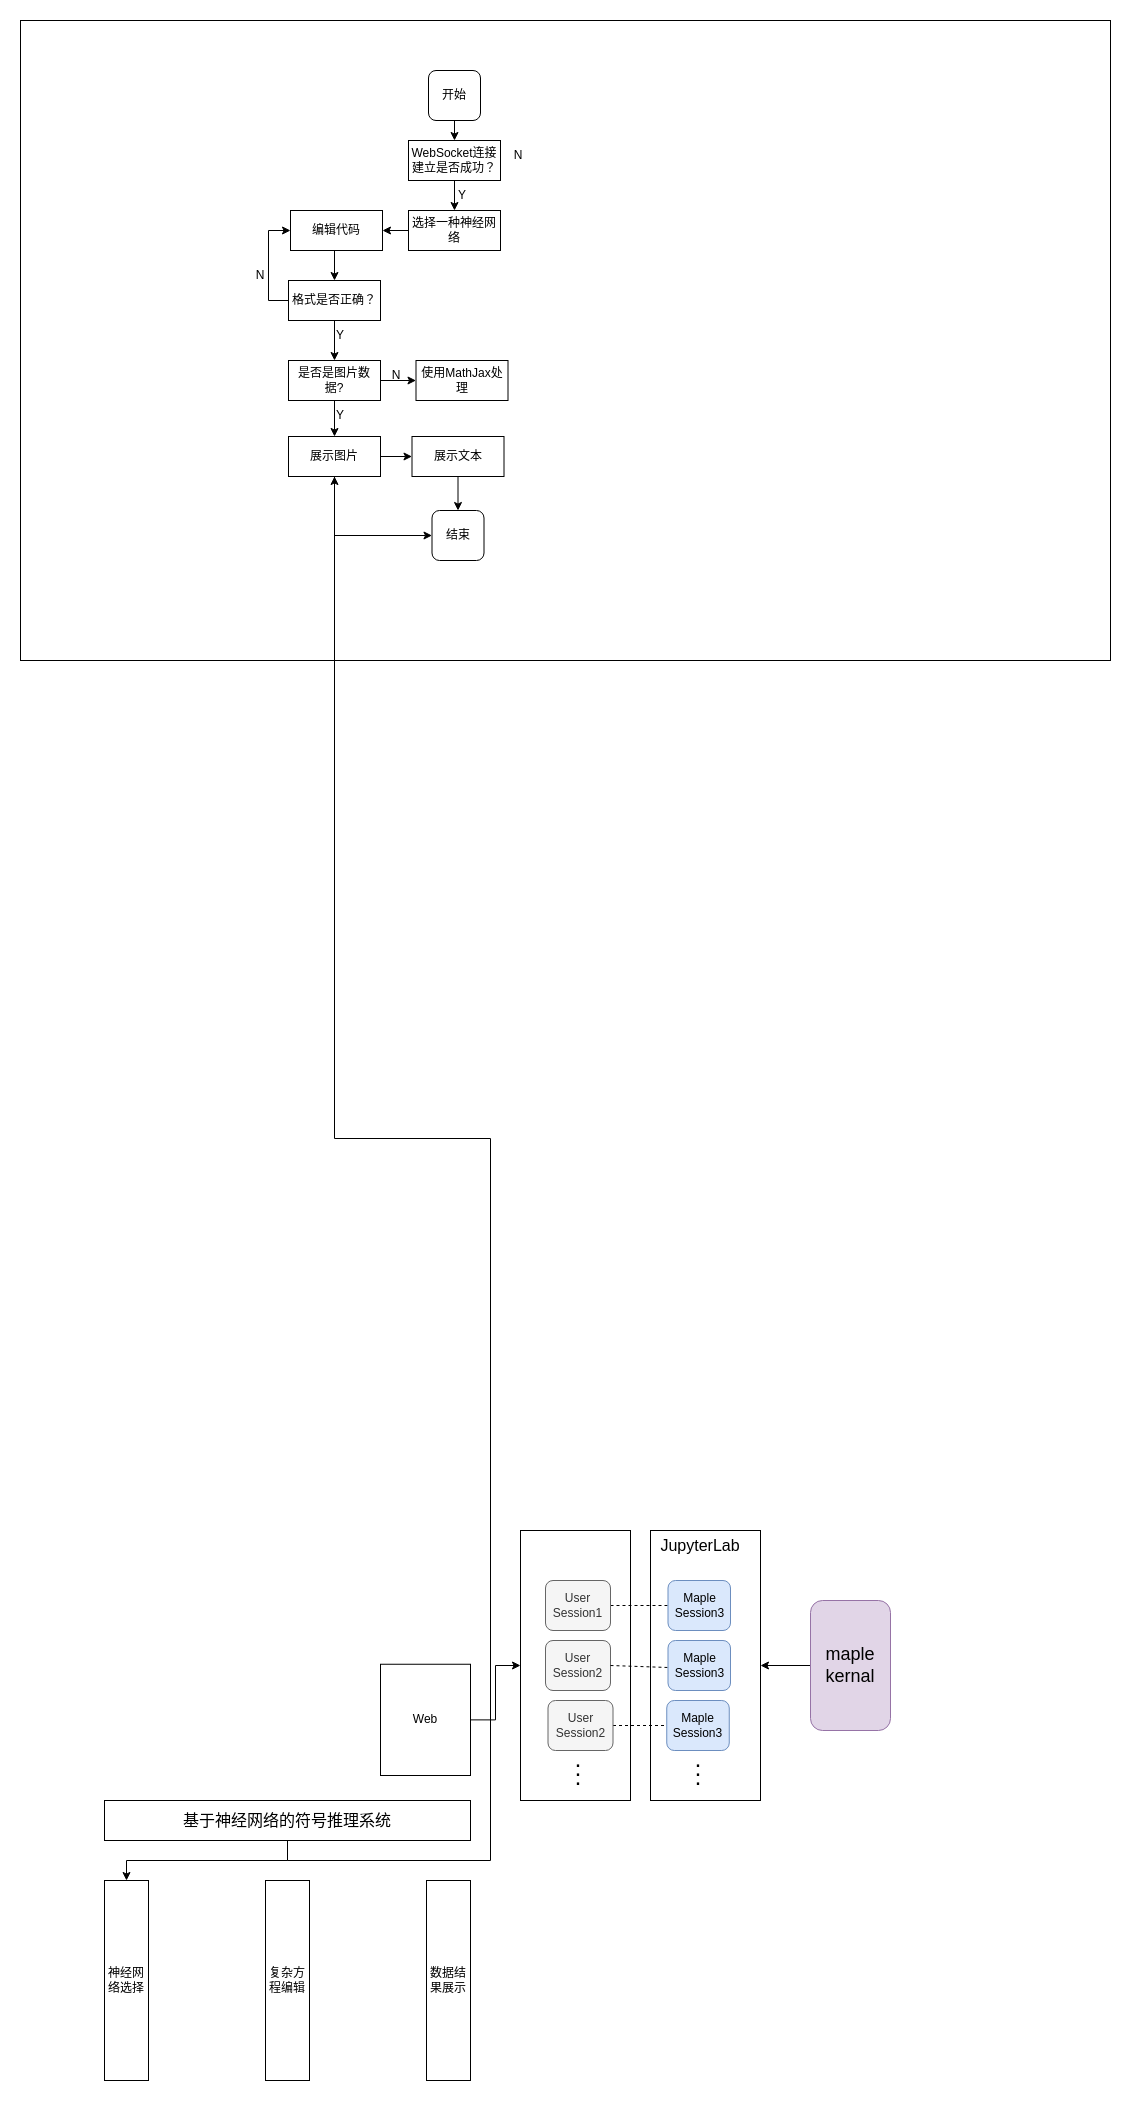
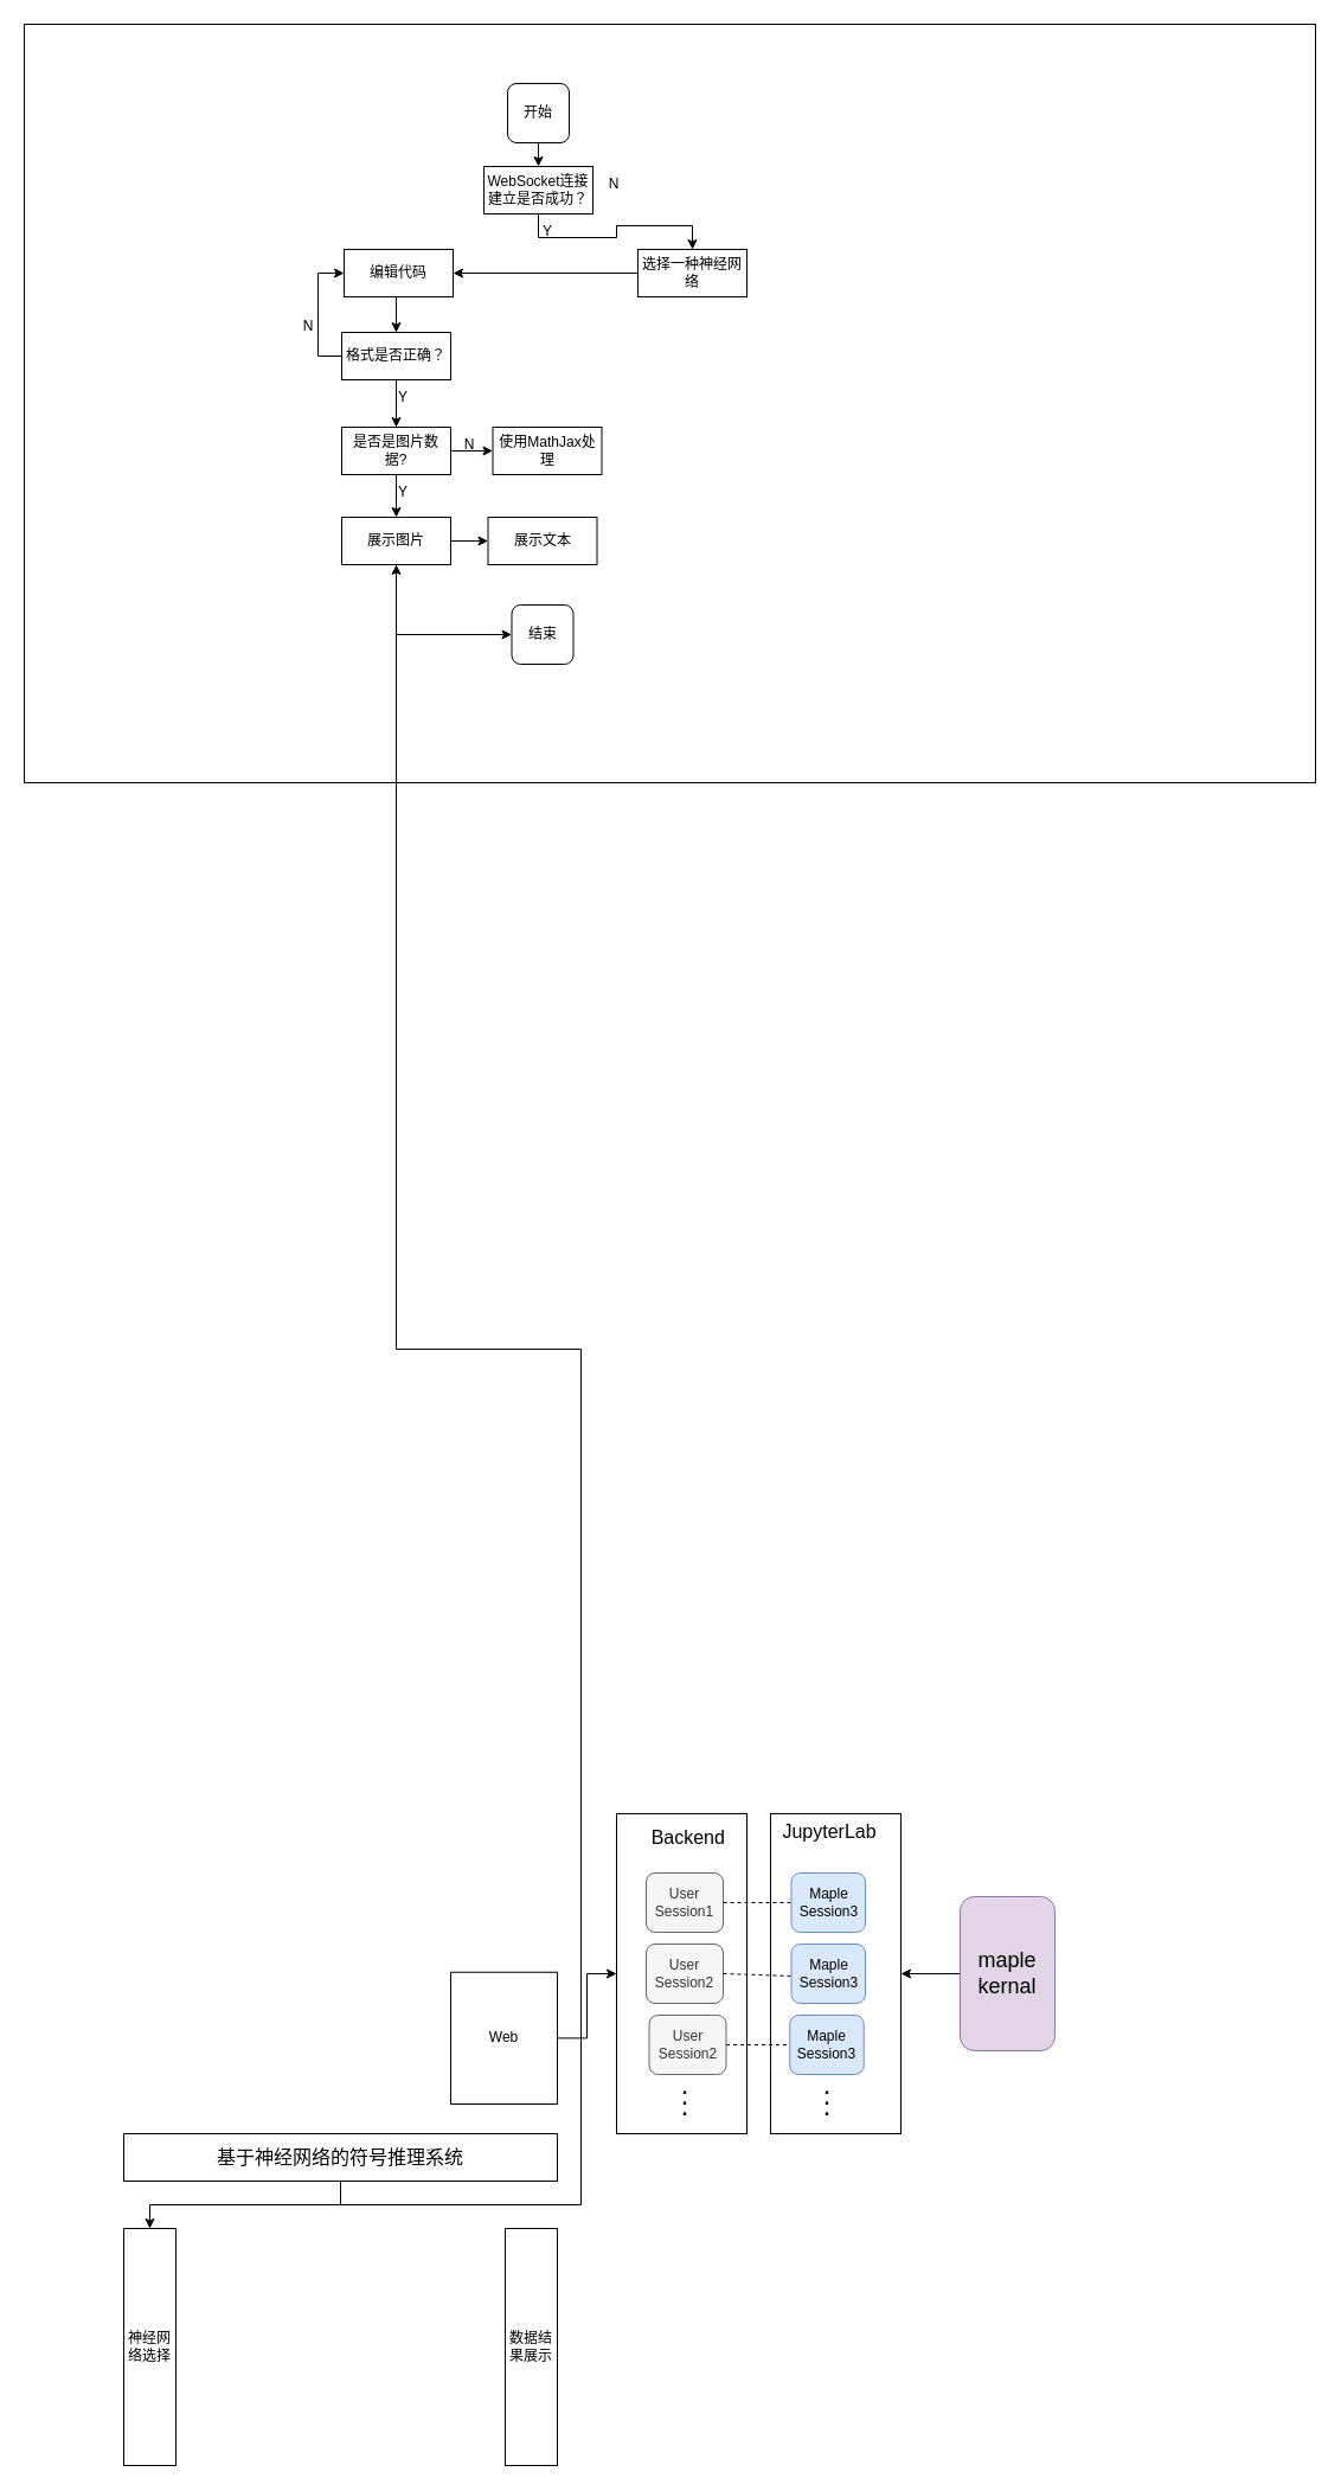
- <mxCell id="36" value="选择一种神经网络" style="rounded=0;whiteSpace=wrap;html=1;" vertex="1" parent="1"><mxGeometry x="408" y="210" width="92" height="40" as="geometry" /></mxCell>
+ <mxCell id="36" value="选择一种神经网络" style="rounded=0;whiteSpace=wrap;html=1;" vertex="1" parent="1"><mxGeometry x="538" y="210" width="92" height="40" as="geometry" /></mxCell>
- <mxCell id="52" style="edgeStyle=orthogonalEdgeStyle;rounded=0;orthogonalLoop=1;jettySize=auto;html=1;exitX=0.5;exitY=1;exitDx=0;exitDy=0;entryX=0.5;entryY=0;entryDx=0;entryDy=0;" edge="1" parent="1" source="53" target="33"><mxGeometry relative="1" as="geometry" /></mxCell>
+ <mxCell id="15" value="&lt;font style=&quot;font-size: 16px;&quot;&gt;Backend&amp;nbsp;&lt;/font&gt;" style="text;html=1;strokeColor=none;fillColor=none;align=center;verticalAlign=middle;whiteSpace=wrap;rounded=0;" vertex="1" parent="1"><mxGeometry x="552.5" y="1535" width="60" height="30" as="geometry" /></mxCell>
- <mxCell id="26" value="复杂方程编辑" style="rounded=0;whiteSpace=wrap;html=1;" vertex="1" parent="1"><mxGeometry x="265" y="1880" width="44" height="200" as="geometry" /></mxCell>
